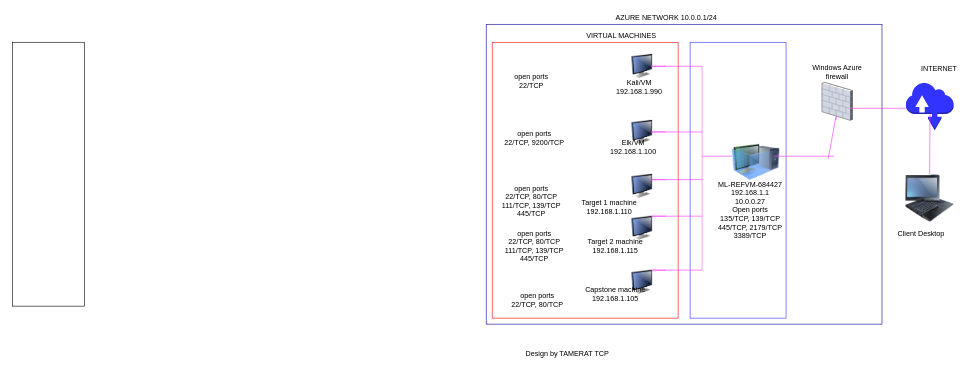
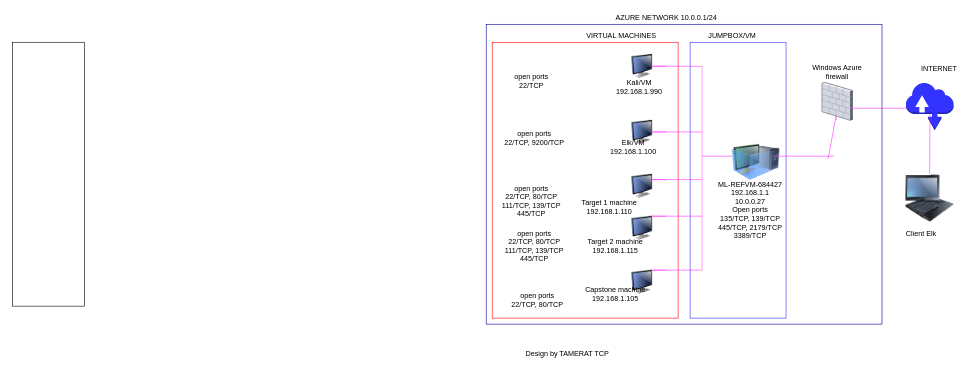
+ <mxCell id="7" value="JUMPBOX/VM" style="text;html=1;align=center;verticalAlign=middle;resizable=0;points=[];autosize=1;" vertex="1" parent="1"><mxGeometry x="1175" y="50" width="90" height="20" as="geometry" /></mxCell>
- <mxCell id="36" value="Client Desktop" style="text;html=1;align=center;verticalAlign=middle;resizable=0;points=[];autosize=1;" vertex="1" parent="1"><mxGeometry x="1490" y="380" width="90" height="20" as="geometry" /></mxCell>
+ <mxCell id="36" value="Client Elk" style="text;html=1;align=center;verticalAlign=middle;resizable=0;points=[];autosize=1;" vertex="1" parent="1"><mxGeometry x="1490" y="380" width="90" height="20" as="geometry" /></mxCell>
